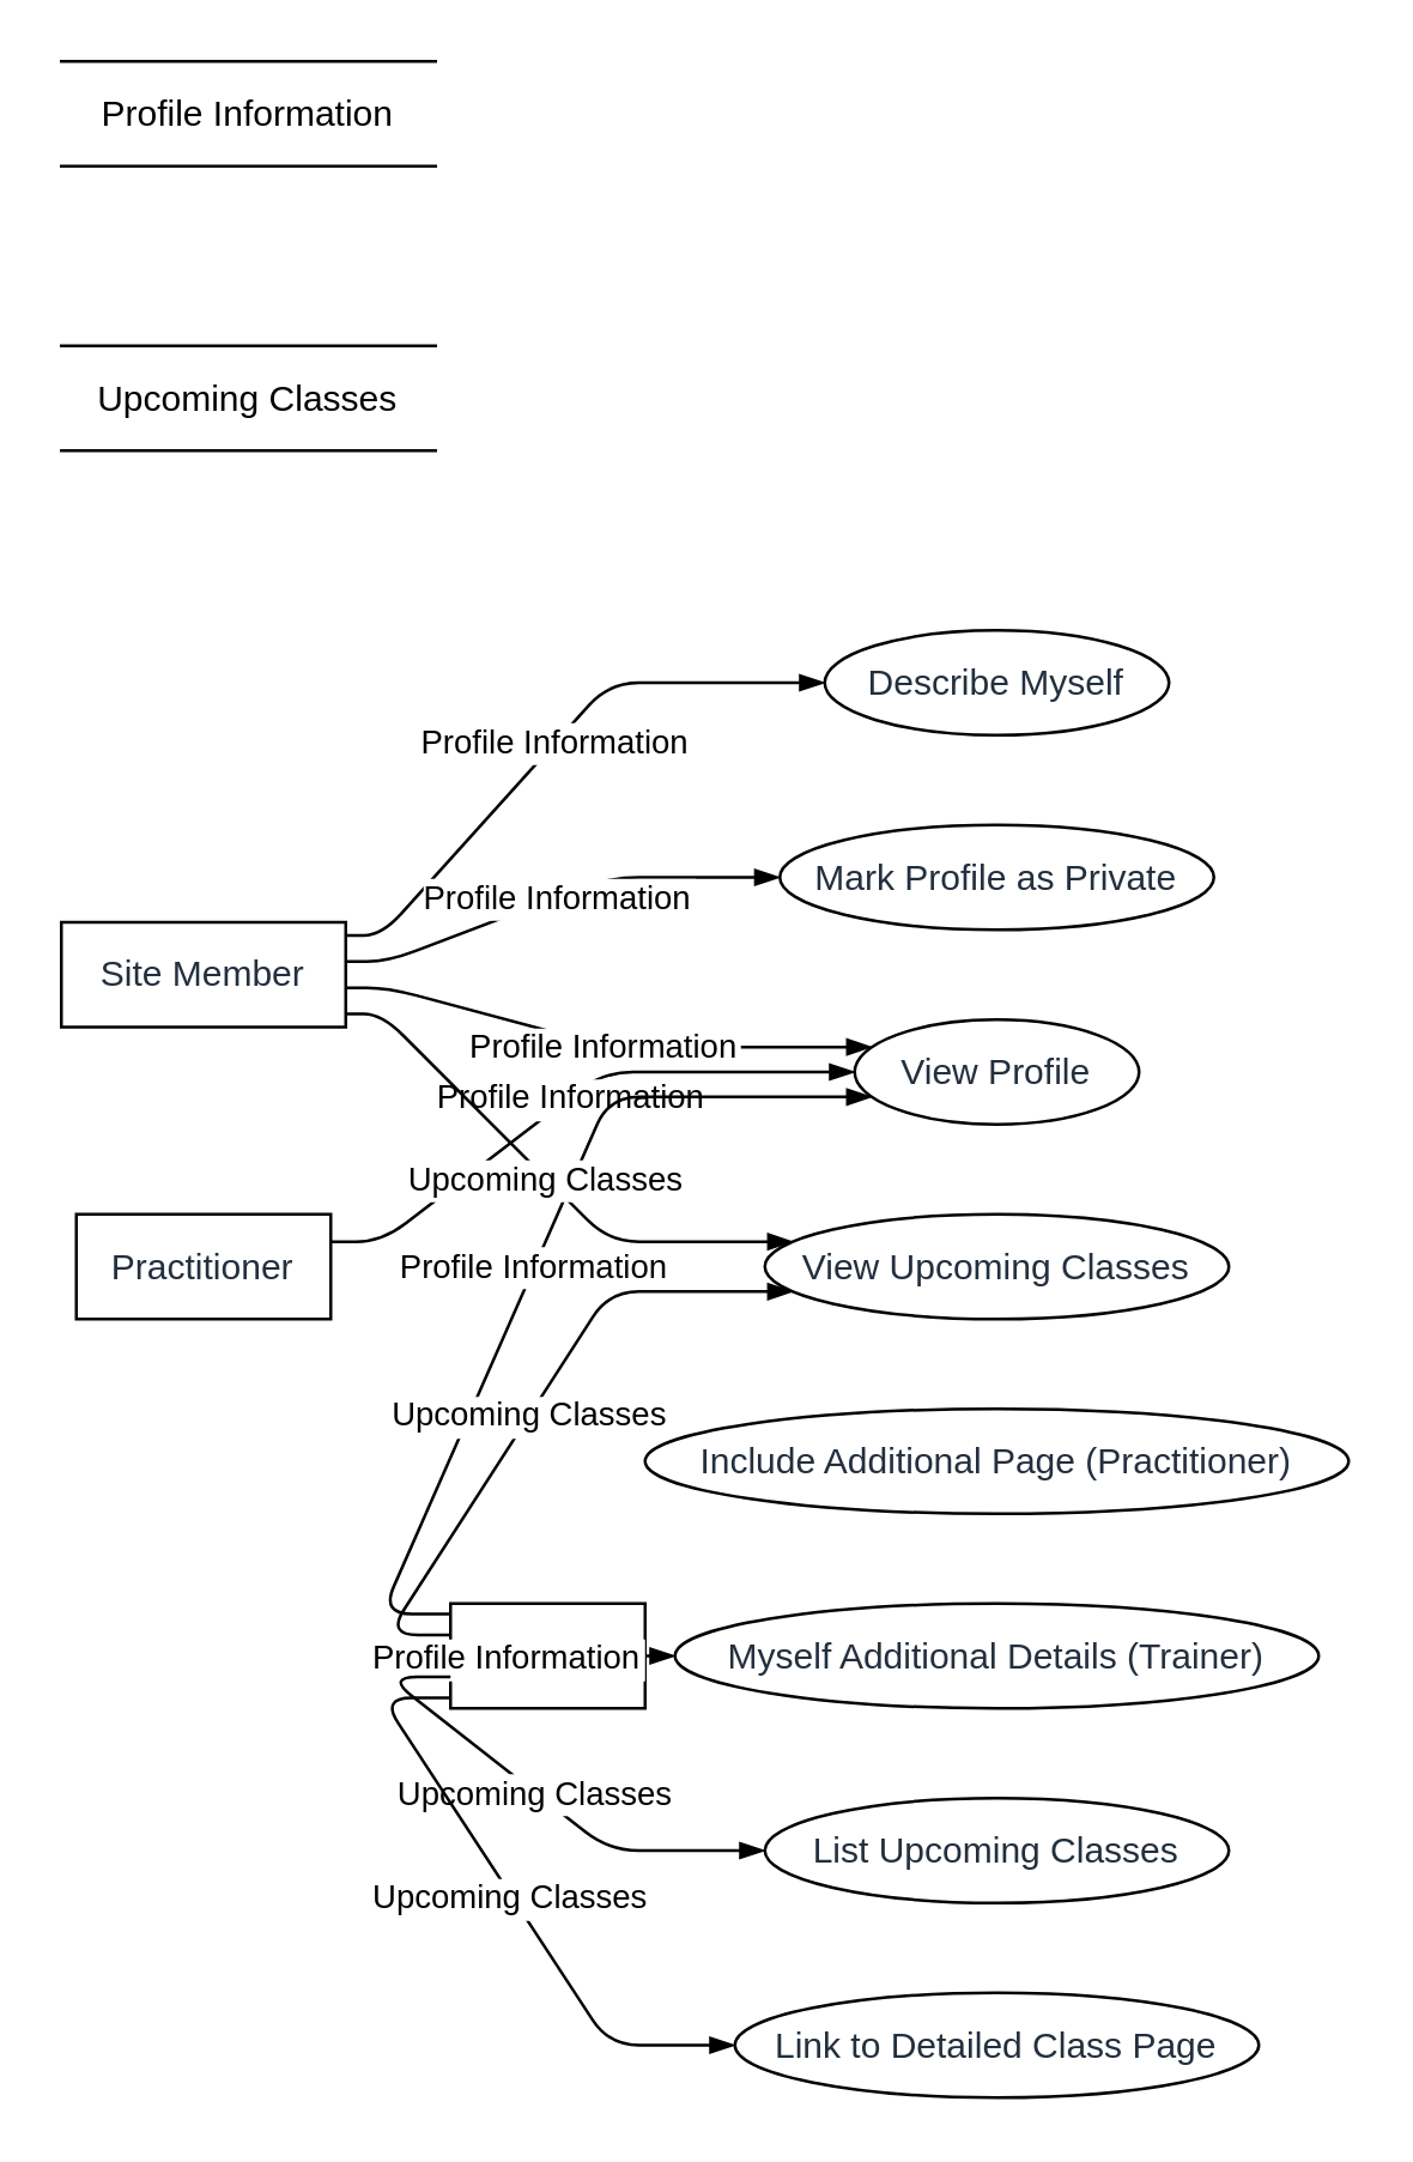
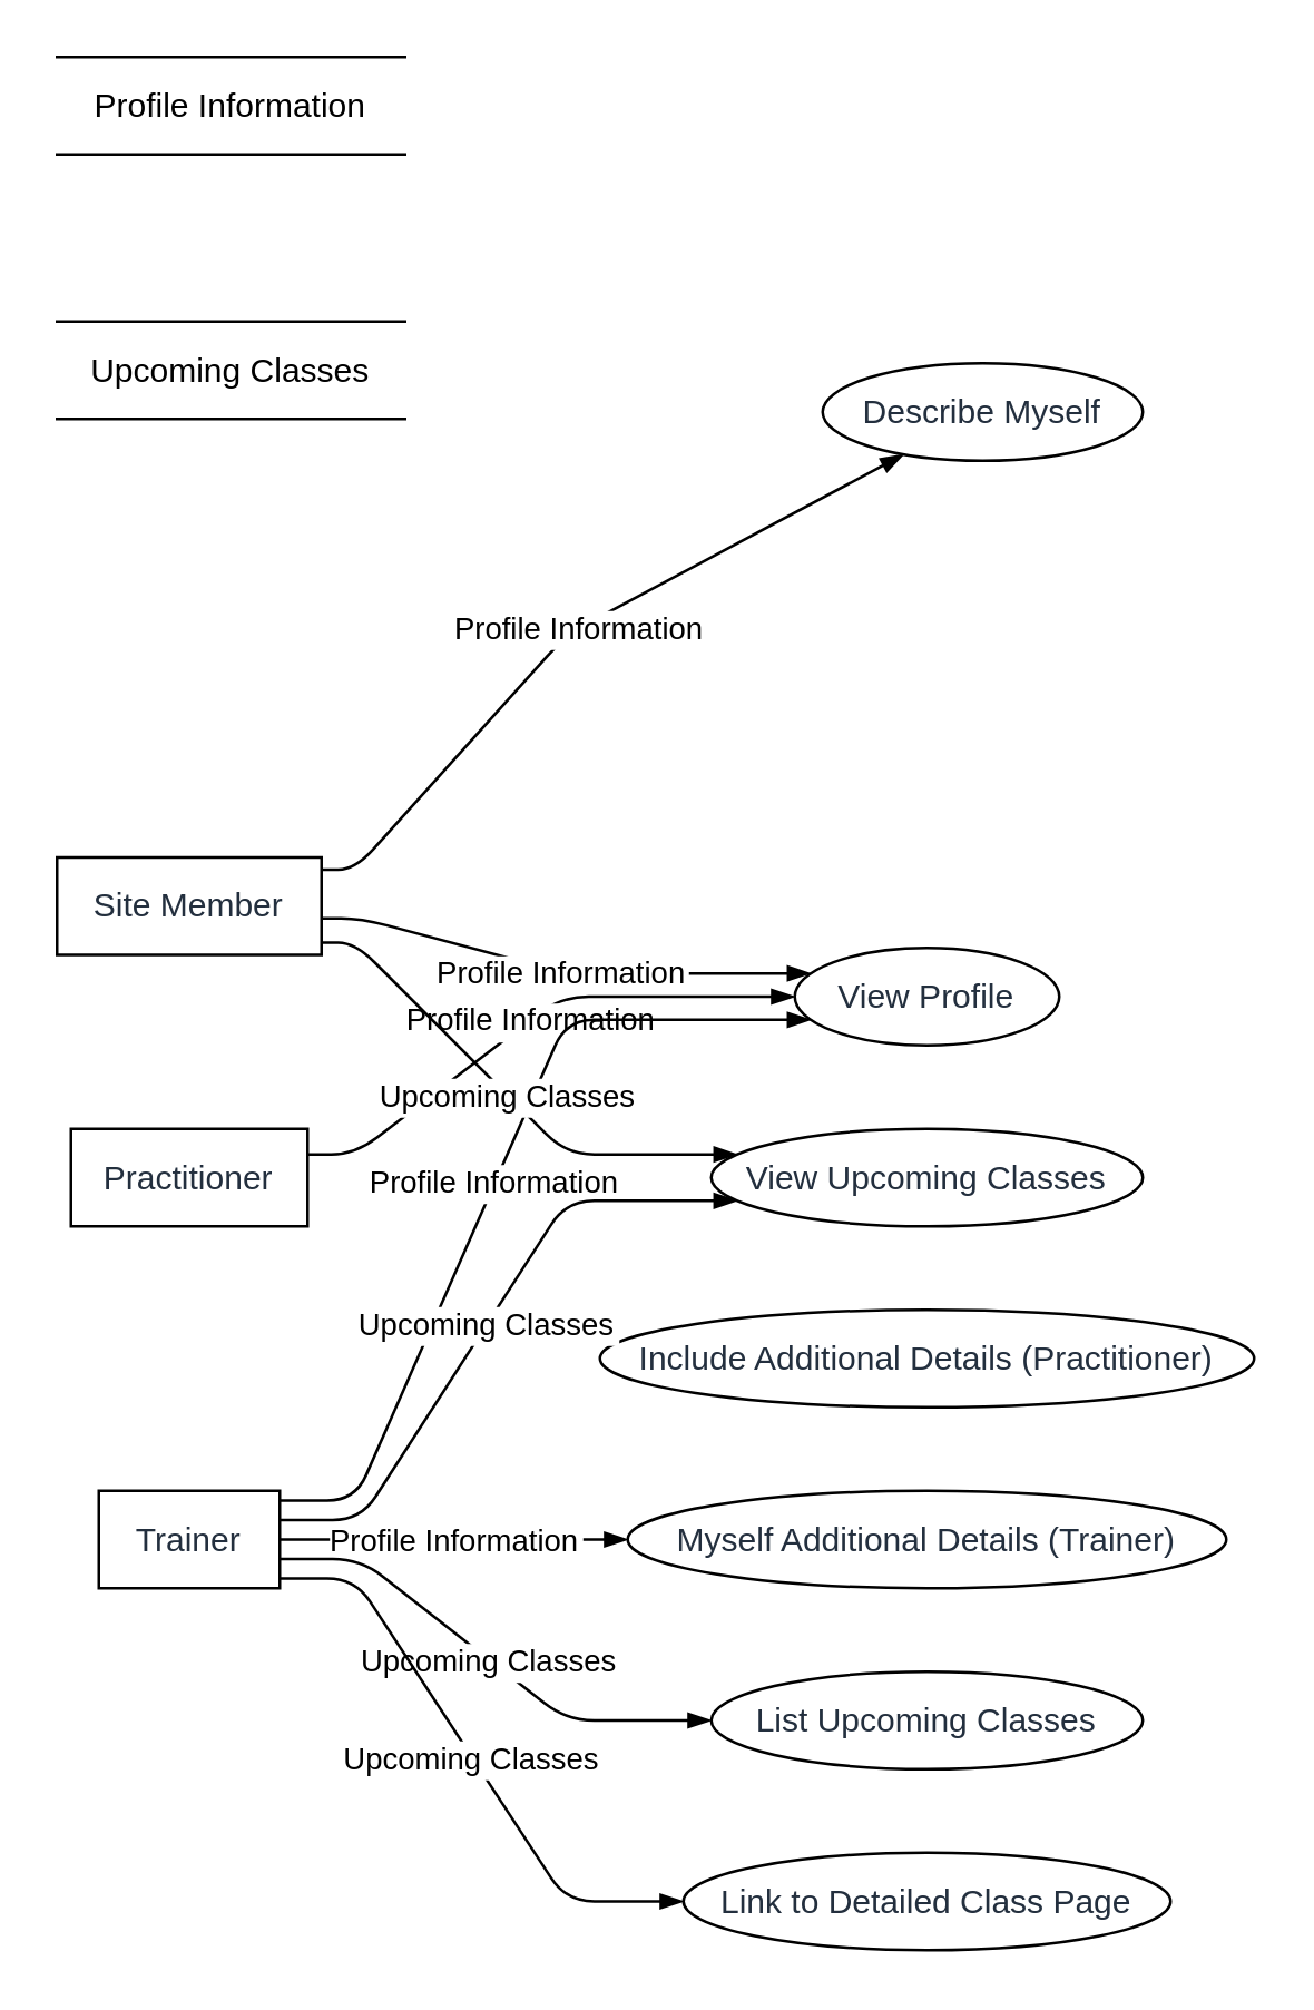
- <mxCell id="7" value="Describe Myself" style="shape=ellipse;perimeter=ellipsePerimeter;whiteSpace=wrap;html=1;fillColor=#ffffff;strokeColor=#000000;align=center;verticalAlign=middle;fontColor=#232F3E;" vertex="1" parent="1"><mxGeometry x="275" y="210" width="115" height="35" as="geometry" /></mxCell>
+ <mxCell id="7" value="Describe Myself" style="shape=ellipse;perimeter=ellipsePerimeter;whiteSpace=wrap;html=1;fillColor=#ffffff;strokeColor=#000000;align=center;verticalAlign=middle;fontColor=#232F3E;" vertex="1" parent="1"><mxGeometry x="295" y="130" width="115" height="35" as="geometry" /></mxCell>
- <mxCell id="10" value="Mark Profile as Private" style="shape=ellipse;perimeter=ellipsePerimeter;whiteSpace=wrap;html=1;fillColor=#ffffff;strokeColor=#000000;align=center;verticalAlign=middle;fontColor=#232F3E;" vertex="1" parent="1"><mxGeometry x="260" y="275" width="145" height="35" as="geometry" /></mxCell>
- <mxCell id="17" value="Profile Information" style="endArrow=blockThin;endFill=1;fontSize=11;orthogonal=1;noEdgeStyle=1;" edge="1" parent="1" source="2" target="10"><mxGeometry relative="1" as="geometry"><Array as="points"><mxPoint x="129" y="320.625" /><mxPoint x="203" y="292.5" /></Array></mxGeometry></mxCell>
- <mxCell id="8" value="Include Additional Page (Practitioner)" style="shape=ellipse;perimeter=ellipsePerimeter;whiteSpace=wrap;html=1;fillColor=#ffffff;strokeColor=#000000;align=center;verticalAlign=middle;fontColor=#232F3E;" vertex="1" parent="1"><mxGeometry x="215" y="470" width="235" height="35" as="geometry" /></mxCell>
+ <mxCell id="8" value="Include Additional Details (Practitioner)" style="shape=ellipse;perimeter=ellipsePerimeter;whiteSpace=wrap;html=1;fillColor=#ffffff;strokeColor=#000000;align=center;verticalAlign=middle;fontColor=#232F3E;" vertex="1" parent="1"><mxGeometry x="215" y="470" width="235" height="35" as="geometry" /></mxCell>
- <mxCell id="4" value="Trainer" style="shape=rectangle;whiteSpace=wrap;html=1;fillColor=#ffffff;strokeColor=#000000;align=center;verticalAlign=middle;fontColor=#232F3E;" vertex="1" parent="1"><mxGeometry x="150" y="535" width="65" height="35" as="geometry" /></mxCell>
+ <mxCell id="4" value="Trainer" style="shape=rectangle;whiteSpace=wrap;html=1;fillColor=#ffffff;strokeColor=#000000;align=center;verticalAlign=middle;fontColor=#232F3E;" vertex="1" parent="1"><mxGeometry x="35" y="535" width="65" height="35" as="geometry" /></mxCell>
